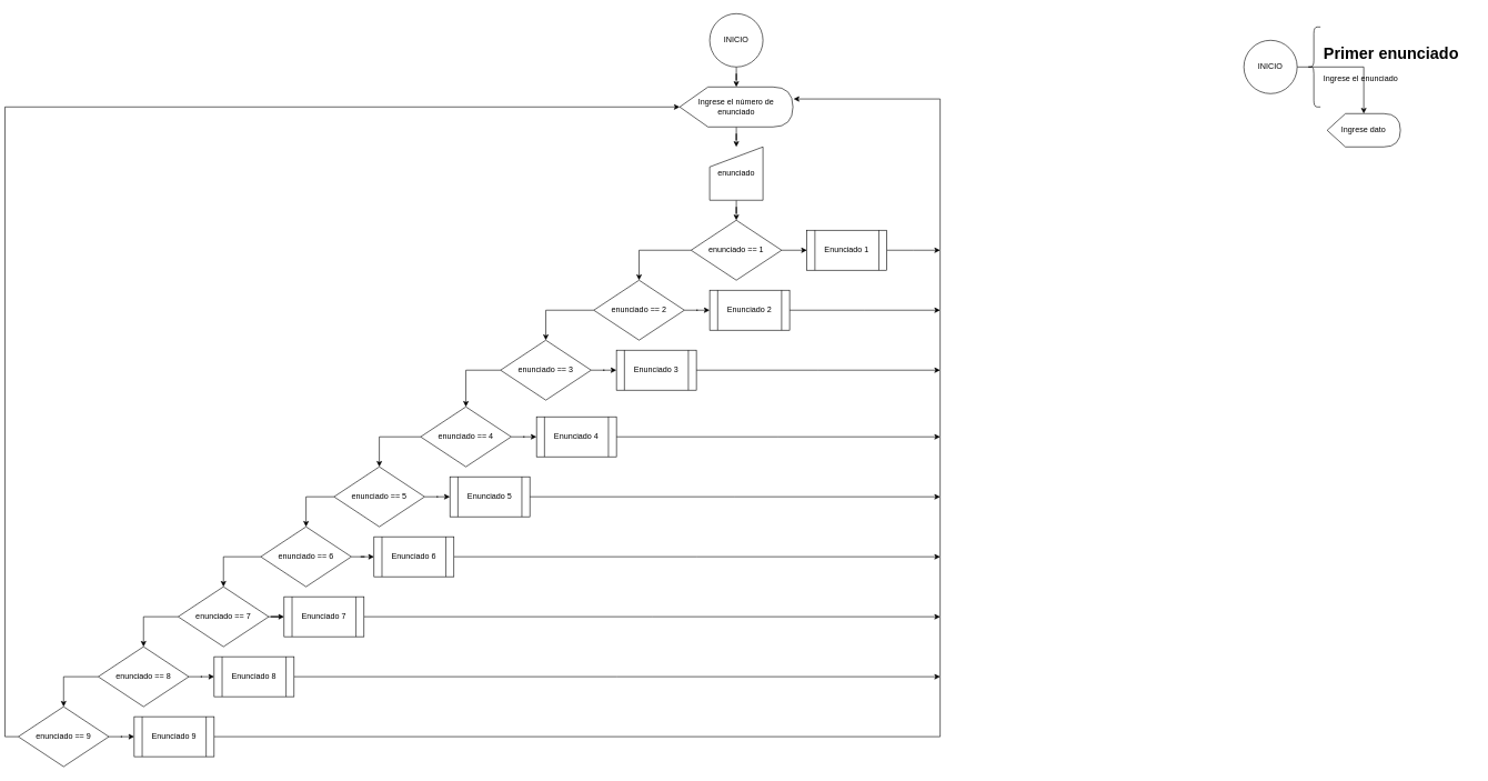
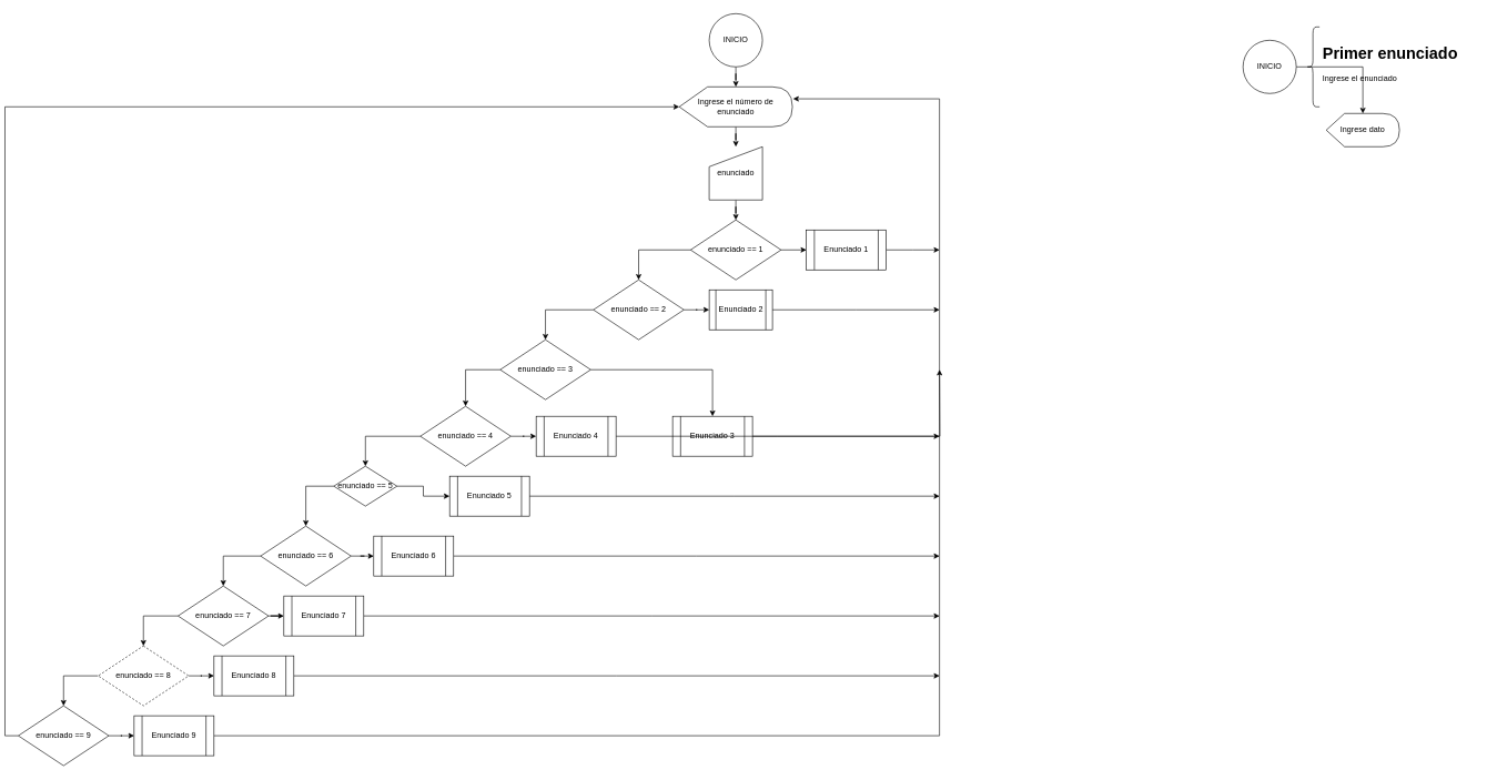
- <mxCell id="17" value="Enunciado 2" style="shape=process;whiteSpace=wrap;html=1;backgroundOutline=1;" vertex="1" parent="1"><mxGeometry x="1058" y="435" width="120" height="60" as="geometry" /></mxCell>
+ <mxCell id="17" value="Enunciado 2" style="shape=process;whiteSpace=wrap;html=1;backgroundOutline=1;" vertex="1" parent="1"><mxGeometry x="1058" y="435" width="95" height="60" as="geometry" /></mxCell>
- <mxCell id="22" value="Enunciado 3" style="shape=process;whiteSpace=wrap;html=1;backgroundOutline=1;" vertex="1" parent="1"><mxGeometry x="918" y="525" width="120" height="60" as="geometry" /></mxCell>
+ <mxCell id="22" value="Enunciado 3" style="shape=process;whiteSpace=wrap;html=1;backgroundOutline=1;" vertex="1" parent="1"><mxGeometry x="1003" y="625" width="120" height="60" as="geometry" /></mxCell>
- <mxCell id="30" value="enunciado == 5" style="rhombus;whiteSpace=wrap;html=1;" vertex="1" parent="1"><mxGeometry x="494" y="700" width="136" height="90" as="geometry" /></mxCell>
+ <mxCell id="30" value="enunciado == 5" style="rhombus;whiteSpace=wrap;html=1;" vertex="1" parent="1"><mxGeometry x="494" y="700" width="95" height="60" as="geometry" /></mxCell>
- <mxCell id="45" value="enunciado == 8" style="rhombus;whiteSpace=wrap;html=1;" vertex="1" parent="1"><mxGeometry x="140" y="970" width="136" height="90" as="geometry" /></mxCell>
+ <mxCell id="45" value="enunciado == 8" style="rhombus;whiteSpace=wrap;html=1;dashed=1;" vertex="1" parent="1"><mxGeometry x="140" y="970" width="136" height="90" as="geometry" /></mxCell>
